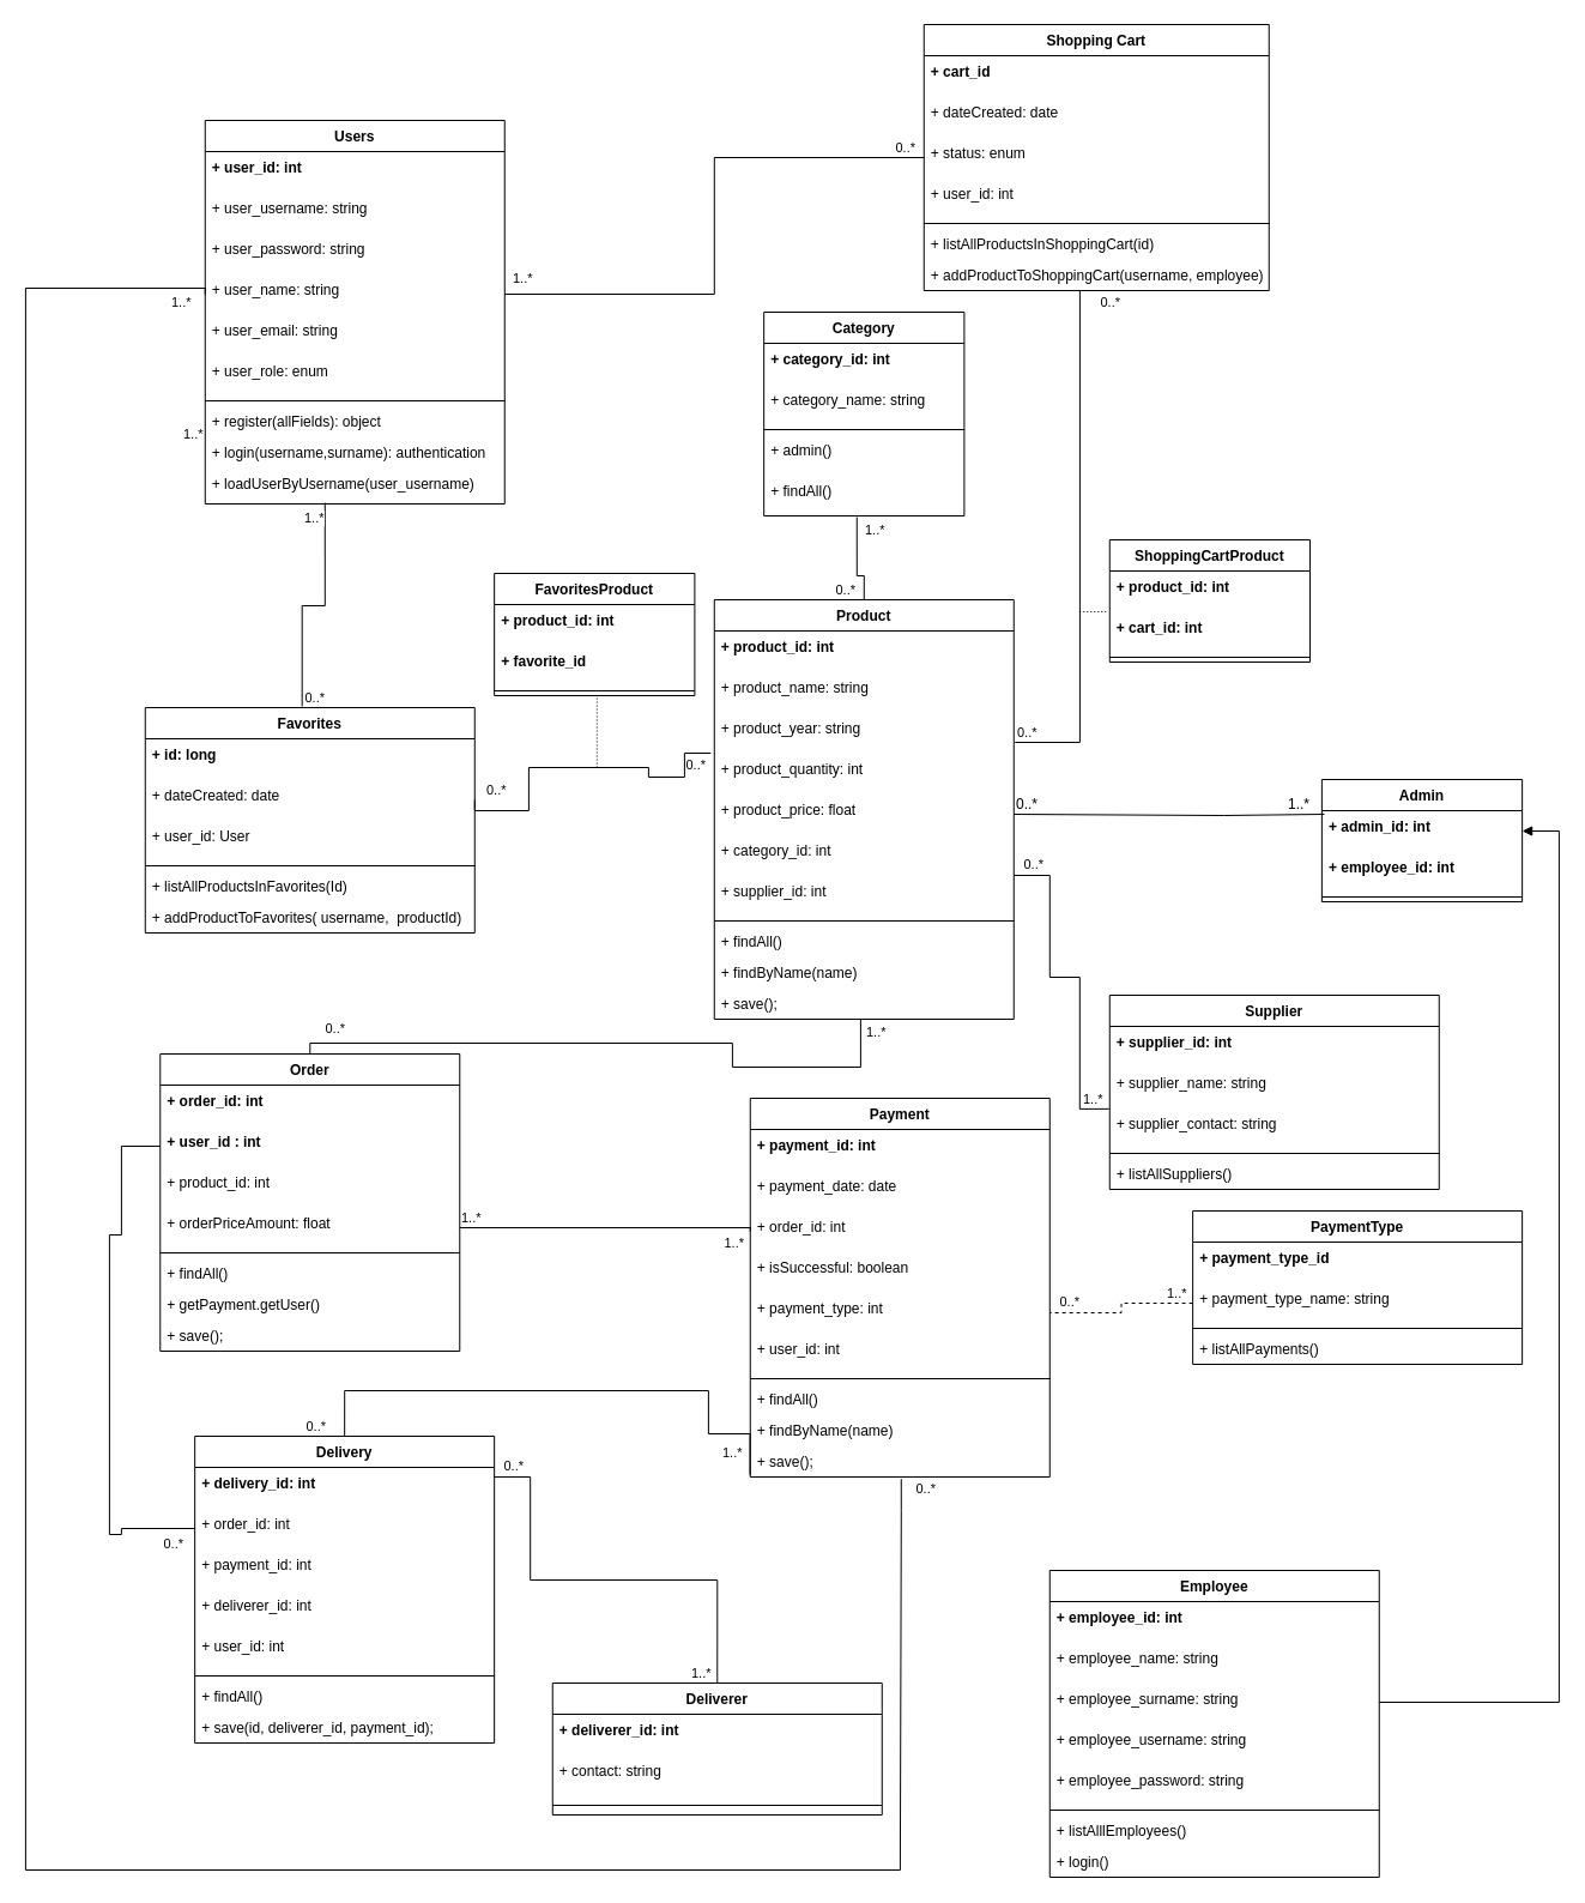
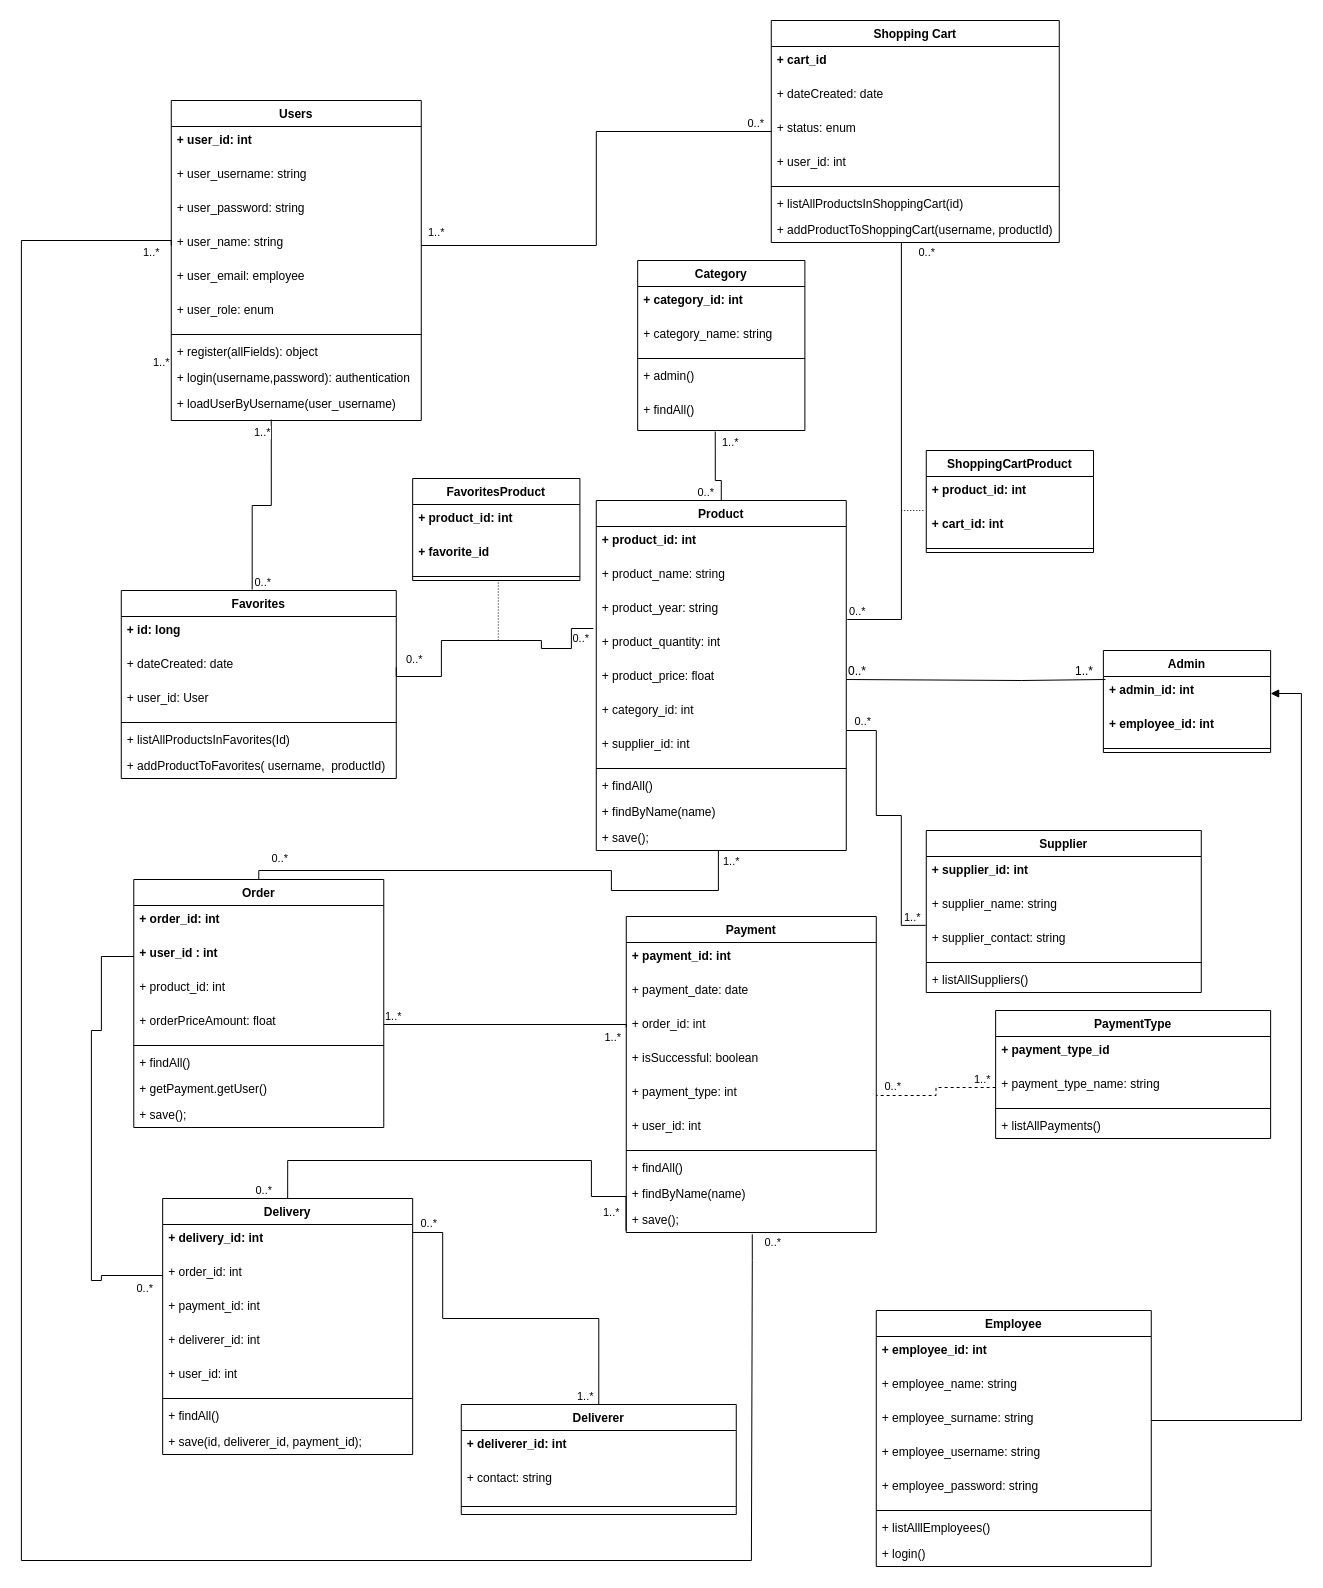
- <mxCell id="20" value="+ addProductToShoppingCart(username, employee)" style="text;strokeColor=none;fillColor=none;align=left;verticalAlign=top;spacingLeft=4;spacingRight=4;overflow=hidden;rotatable=0;points=[[0,0.5],[1,0.5]];portConstraint=eastwest;" parent="13" vertex="1"><mxGeometry y="196" width="288" height="26" as="geometry" /></mxCell>
+ <mxCell id="20" value="+ addProductToShoppingCart(username, productId)" style="text;strokeColor=none;fillColor=none;align=left;verticalAlign=top;spacingLeft=4;spacingRight=4;overflow=hidden;rotatable=0;points=[[0,0.5],[1,0.5]];portConstraint=eastwest;" parent="13" vertex="1"><mxGeometry y="196" width="288" height="26" as="geometry" /></mxCell>
- <mxCell id="7" value="+ user_email: string" style="text;strokeColor=none;fillColor=none;align=left;verticalAlign=top;spacingLeft=4;spacingRight=4;overflow=hidden;rotatable=0;points=[[0,0.5],[1,0.5]];portConstraint=eastwest;" parent="2" vertex="1"><mxGeometry y="162" width="250" height="34" as="geometry" /></mxCell>
+ <mxCell id="7" value="+ user_email: employee" style="text;strokeColor=none;fillColor=none;align=left;verticalAlign=top;spacingLeft=4;spacingRight=4;overflow=hidden;rotatable=0;points=[[0,0.5],[1,0.5]];portConstraint=eastwest;" parent="2" vertex="1"><mxGeometry y="162" width="250" height="34" as="geometry" /></mxCell>
- <mxCell id="11" value="+ login(username,surname): authentication" style="text;strokeColor=none;fillColor=none;align=left;verticalAlign=top;spacingLeft=4;spacingRight=4;overflow=hidden;rotatable=0;points=[[0,0.5],[1,0.5]];portConstraint=eastwest;" parent="2" vertex="1"><mxGeometry y="264" width="250" height="26" as="geometry" /></mxCell>
+ <mxCell id="11" value="+ login(username,password): authentication" style="text;strokeColor=none;fillColor=none;align=left;verticalAlign=top;spacingLeft=4;spacingRight=4;overflow=hidden;rotatable=0;points=[[0,0.5],[1,0.5]];portConstraint=eastwest;" parent="2" vertex="1"><mxGeometry y="264" width="250" height="26" as="geometry" /></mxCell>
